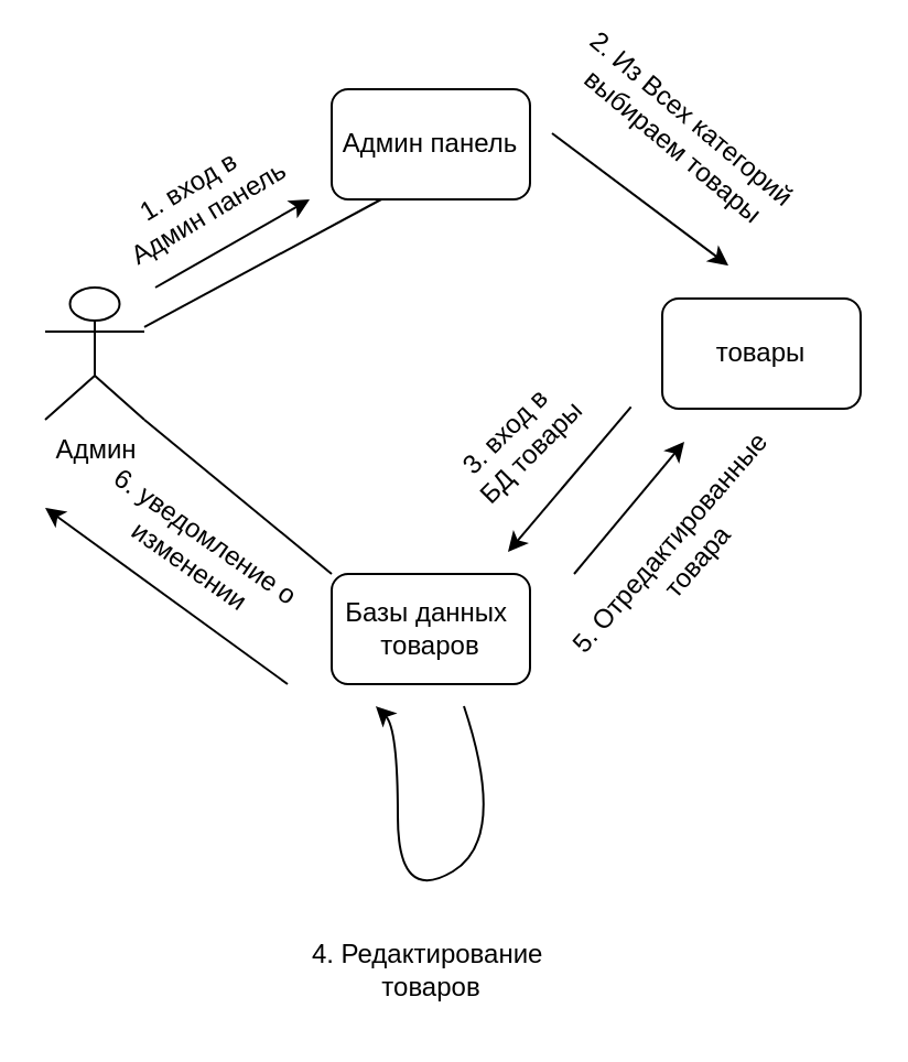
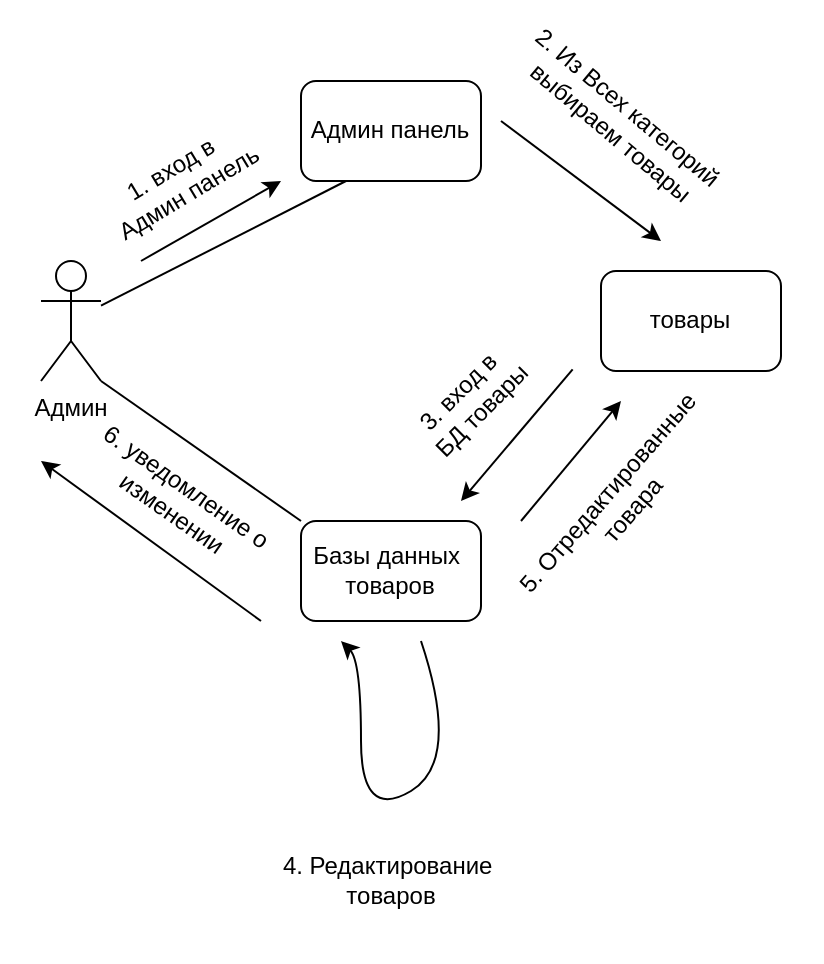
- <mxCell id="2" value="Админ" style="shape=umlActor;verticalLabelPosition=bottom;verticalAlign=top;html=1;outlineConnect=0;" parent="1" vertex="1"><mxGeometry x="20" y="110" width="45" height="60" as="geometry" /></mxCell>
+ <mxCell id="2" value="Админ" style="shape=umlActor;verticalLabelPosition=bottom;verticalAlign=top;html=1;outlineConnect=0;" parent="1" vertex="1"><mxGeometry x="20" y="110" width="30" height="60" as="geometry" /></mxCell>
